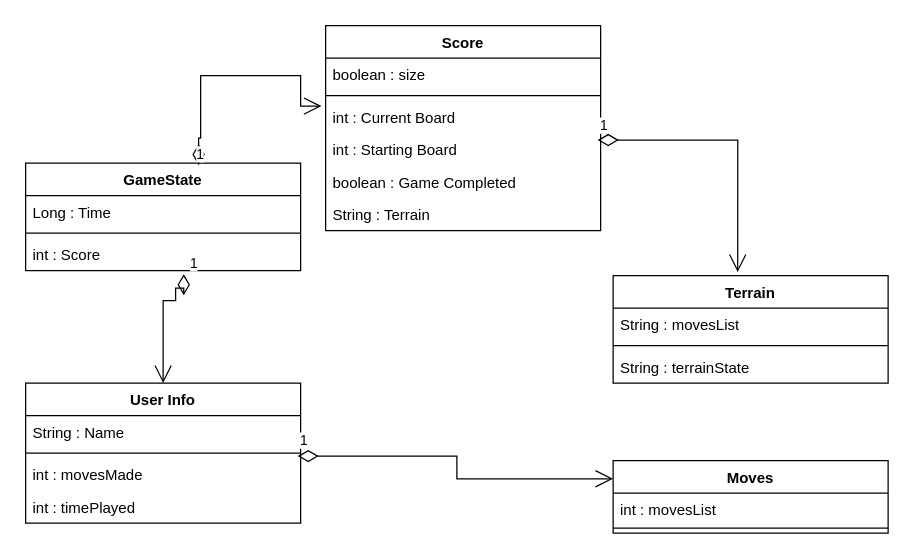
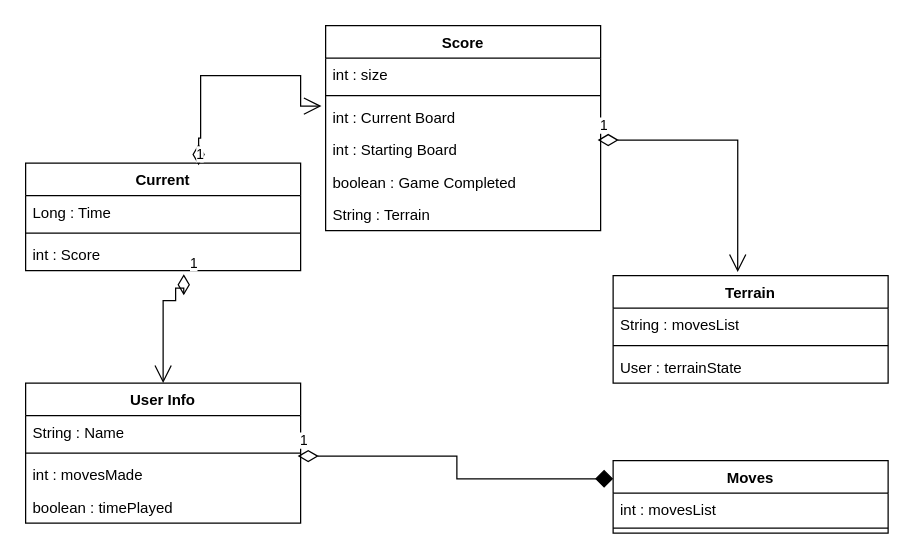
- <mxCell id="10" value="boolean : size" style="text;strokeColor=none;fillColor=none;align=left;verticalAlign=top;spacingLeft=4;spacingRight=4;overflow=hidden;rotatable=0;points=[[0,0.5],[1,0.5]];portConstraint=eastwest;whiteSpace=wrap;html=1;" vertex="1" parent="9"><mxGeometry y="26" width="220" height="26" as="geometry" /></mxCell>
+ <mxCell id="10" value="int : size" style="text;strokeColor=none;fillColor=none;align=left;verticalAlign=top;spacingLeft=4;spacingRight=4;overflow=hidden;rotatable=0;points=[[0,0.5],[1,0.5]];portConstraint=eastwest;whiteSpace=wrap;html=1;" vertex="1" parent="9"><mxGeometry y="26" width="220" height="26" as="geometry" /></mxCell>
- <mxCell id="5" value="GameState" style="swimlane;fontStyle=1;align=center;verticalAlign=top;childLayout=stackLayout;horizontal=1;startSize=26;horizontalStack=0;resizeParent=1;resizeParentMax=0;resizeLast=0;collapsible=1;marginBottom=0;whiteSpace=wrap;html=1;" vertex="1" parent="1"><mxGeometry x="20" y="130" width="220" height="86" as="geometry" /></mxCell>
+ <mxCell id="5" value="Current" style="swimlane;fontStyle=1;align=center;verticalAlign=top;childLayout=stackLayout;horizontal=1;startSize=26;horizontalStack=0;resizeParent=1;resizeParentMax=0;resizeLast=0;collapsible=1;marginBottom=0;whiteSpace=wrap;html=1;" vertex="1" parent="1"><mxGeometry x="20" y="130" width="220" height="86" as="geometry" /></mxCell>
- <mxCell id="19" value="String : terrainState" style="text;strokeColor=none;fillColor=none;align=left;verticalAlign=top;spacingLeft=4;spacingRight=4;overflow=hidden;rotatable=0;points=[[0,0.5],[1,0.5]];portConstraint=eastwest;whiteSpace=wrap;html=1;" vertex="1" parent="16"><mxGeometry y="60" width="220" height="26" as="geometry" /></mxCell>
+ <mxCell id="19" value="User : terrainState" style="text;strokeColor=none;fillColor=none;align=left;verticalAlign=top;spacingLeft=4;spacingRight=4;overflow=hidden;rotatable=0;points=[[0,0.5],[1,0.5]];portConstraint=eastwest;whiteSpace=wrap;html=1;" vertex="1" parent="16"><mxGeometry y="60" width="220" height="26" as="geometry" /></mxCell>
- <mxCell id="28" value="1" style="endArrow=open;html=1;endSize=12;startArrow=diamondThin;startSize=14;startFill=0;edgeStyle=orthogonalEdgeStyle;align=left;verticalAlign=bottom;rounded=0;exitX=0.989;exitY=-0.062;exitDx=0;exitDy=0;exitPerimeter=0;entryX=0;entryY=0.25;entryDx=0;entryDy=0;" edge="1" parent="1" source="23" target="2"><mxGeometry x="-1" y="3" relative="1" as="geometry"><mxPoint x="310" y="280" as="sourcePoint" /><mxPoint x="470" y="280" as="targetPoint" /></mxGeometry></mxCell>
+ <mxCell id="28" value="1" style="endArrow=diamond;html=1;endSize=12;startArrow=diamondThin;startSize=14;startFill=0;edgeStyle=orthogonalEdgeStyle;align=left;verticalAlign=bottom;rounded=0;exitX=0.989;exitY=-0.062;exitDx=0;exitDy=0;exitPerimeter=0;entryX=0;entryY=0.25;entryDx=0;entryDy=0;" edge="1" parent="1" source="23" target="2"><mxGeometry x="-1" y="3" relative="1" as="geometry"><mxPoint x="310" y="280" as="sourcePoint" /><mxPoint x="470" y="280" as="targetPoint" /></mxGeometry></mxCell>
- <mxCell id="24" value="int : timePlayed" style="text;strokeColor=none;fillColor=none;align=left;verticalAlign=top;spacingLeft=4;spacingRight=4;overflow=hidden;rotatable=0;points=[[0,0.5],[1,0.5]];portConstraint=eastwest;whiteSpace=wrap;html=1;" vertex="1" parent="20"><mxGeometry y="86" width="220" height="26" as="geometry" /></mxCell>
+ <mxCell id="24" value="boolean : timePlayed" style="text;strokeColor=none;fillColor=none;align=left;verticalAlign=top;spacingLeft=4;spacingRight=4;overflow=hidden;rotatable=0;points=[[0,0.5],[1,0.5]];portConstraint=eastwest;whiteSpace=wrap;html=1;" vertex="1" parent="20"><mxGeometry y="86" width="220" height="26" as="geometry" /></mxCell>
